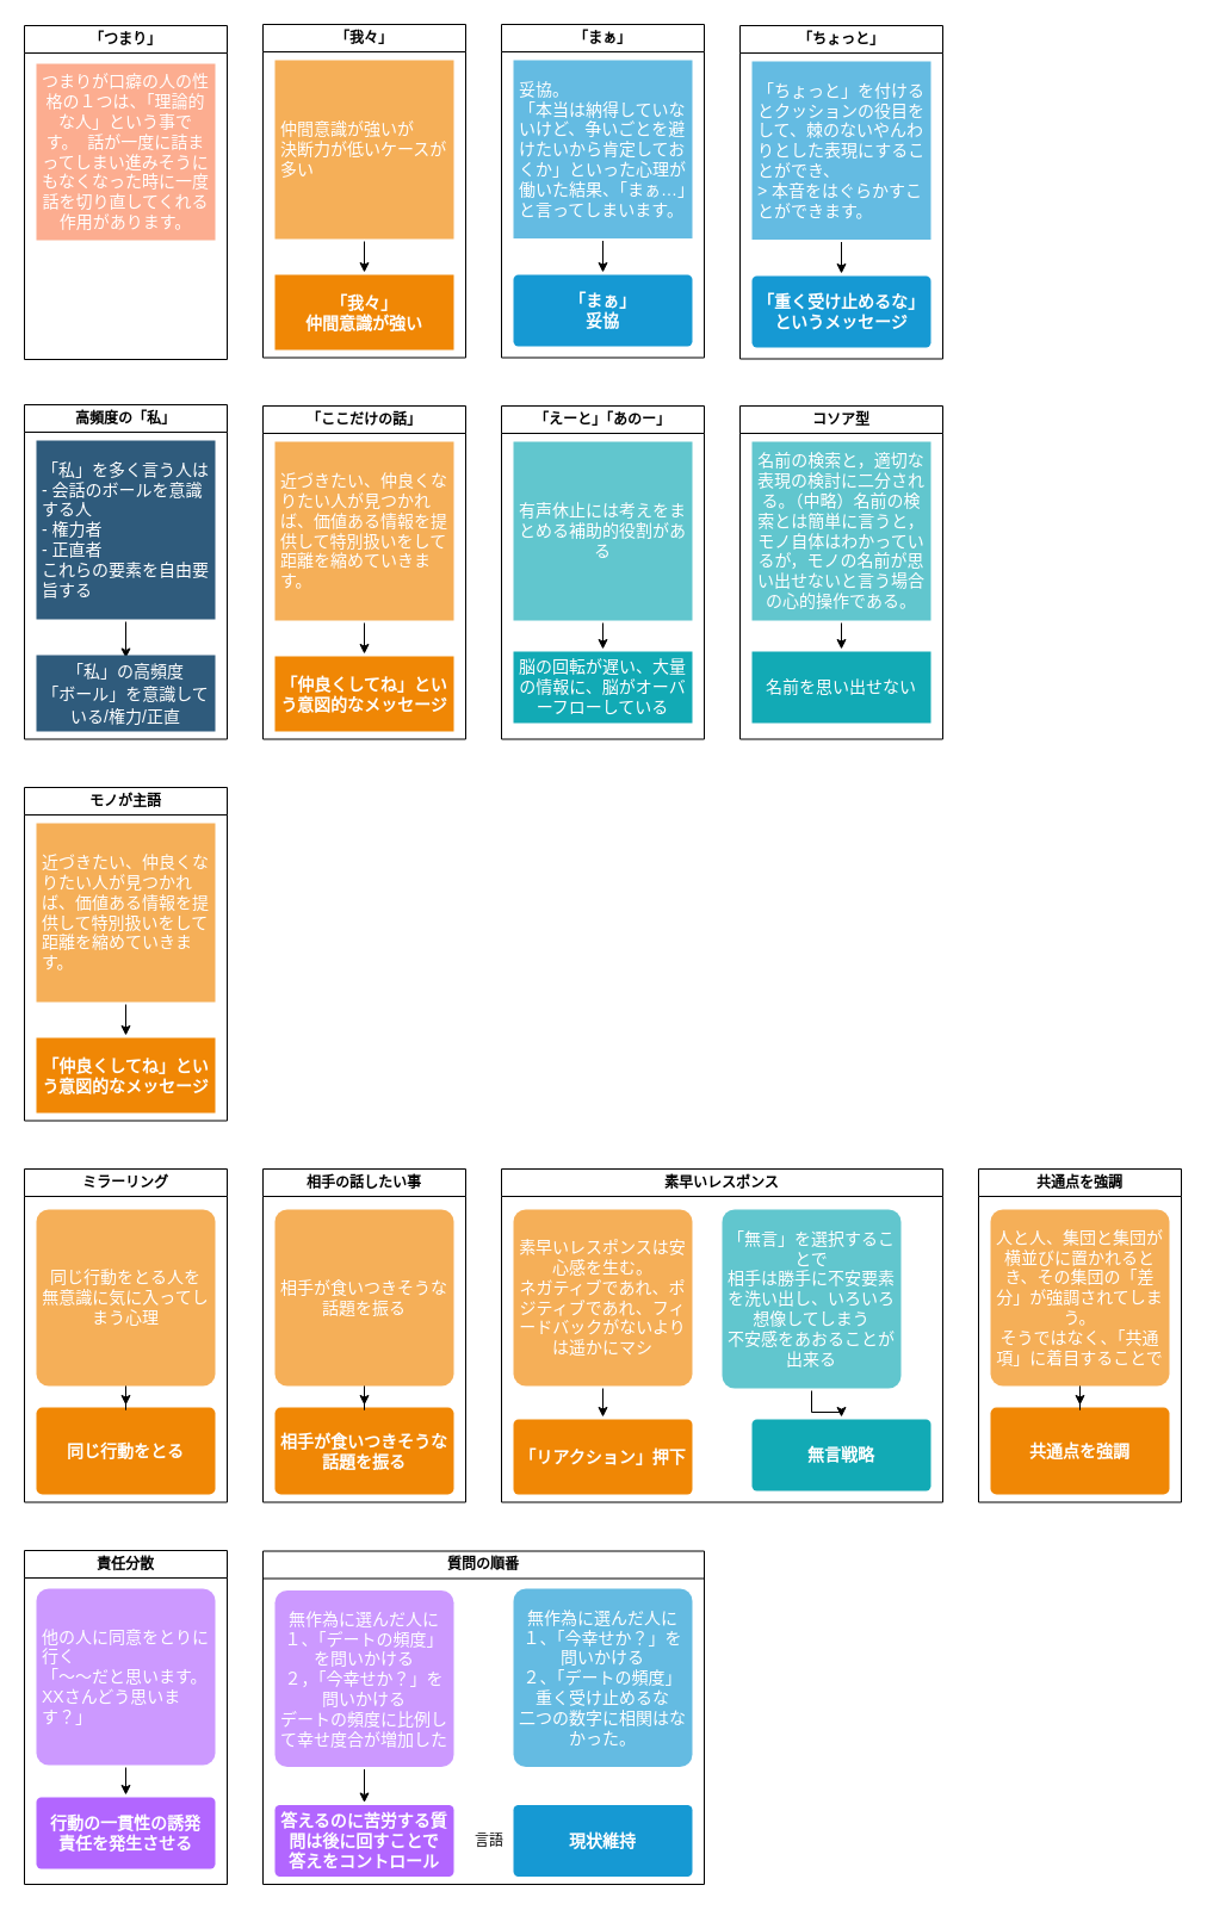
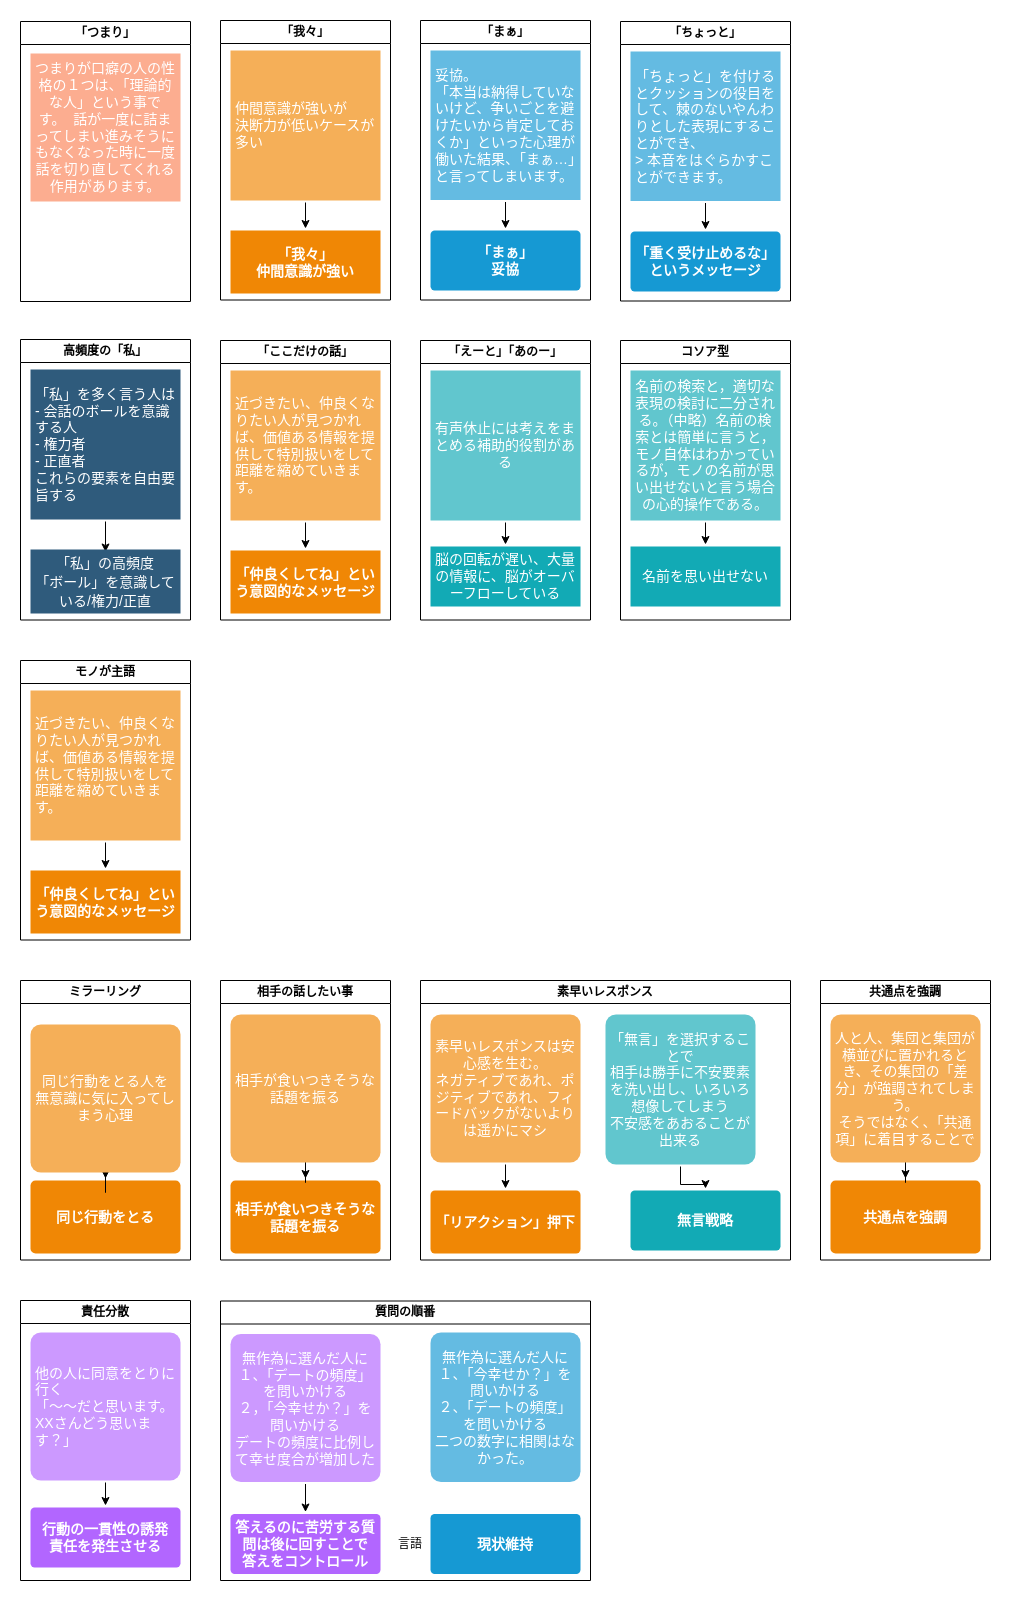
- <mxCell id="39" value="同じ行動をとる人を&lt;br&gt;無意識に気に入ってしまう心理" style="rounded=1;whiteSpace=wrap;html=1;shadow=0;labelBackgroundColor=none;strokeColor=none;strokeWidth=3;fillColor=#f5af58;fontFamily=Helvetica;fontSize=14;fontColor=#FFFFFF;align=center;spacing=5;arcSize=7;perimeterSpacing=2;" parent="36" vertex="1"><mxGeometry x="10" y="34" width="150" height="148" as="geometry" /></mxCell>
+ <mxCell id="39" value="同じ行動をとる人を&lt;br&gt;無意識に気に入ってしまう心理" style="rounded=1;whiteSpace=wrap;html=1;shadow=0;labelBackgroundColor=none;strokeColor=none;strokeWidth=3;fillColor=#f5af58;fontFamily=Helvetica;fontSize=14;fontColor=#FFFFFF;align=center;spacing=5;arcSize=7;perimeterSpacing=2;" parent="36" vertex="1"><mxGeometry x="10" y="44" width="150" height="148" as="geometry" /></mxCell>
- <mxCell id="61" value="無作為に選んだ人に&lt;br style=&quot;border-color: var(--border-color);&quot;&gt;１、「今幸せか？」を問いかける&lt;br style=&quot;border-color: var(--border-color);&quot;&gt;２、「デートの頻度」重く受け止めるな&lt;br style=&quot;border-color: var(--border-color);&quot;&gt;二つの数字に相関はなかった。" style="rounded=1;whiteSpace=wrap;html=1;shadow=0;labelBackgroundColor=none;strokeColor=none;strokeWidth=3;fillColor=#64bbe2;fontFamily=Helvetica;fontSize=14;fontColor=#FFFFFF;align=center;spacing=5;arcSize=7;perimeterSpacing=2;" vertex="1" parent="59"><mxGeometry x="210" y="31.5" width="150" height="149.5" as="geometry" /></mxCell>
+ <mxCell id="61" value="無作為に選んだ人に&lt;br style=&quot;border-color: var(--border-color);&quot;&gt;１、「今幸せか？」を問いかける&lt;br style=&quot;border-color: var(--border-color);&quot;&gt;２、「デートの頻度」を問いかける&lt;br style=&quot;border-color: var(--border-color);&quot;&gt;二つの数字に相関はなかった。" style="rounded=1;whiteSpace=wrap;html=1;shadow=0;labelBackgroundColor=none;strokeColor=none;strokeWidth=3;fillColor=#64bbe2;fontFamily=Helvetica;fontSize=14;fontColor=#FFFFFF;align=center;spacing=5;arcSize=7;perimeterSpacing=2;" vertex="1" parent="59"><mxGeometry x="210" y="31.5" width="150" height="149.5" as="geometry" /></mxCell>
